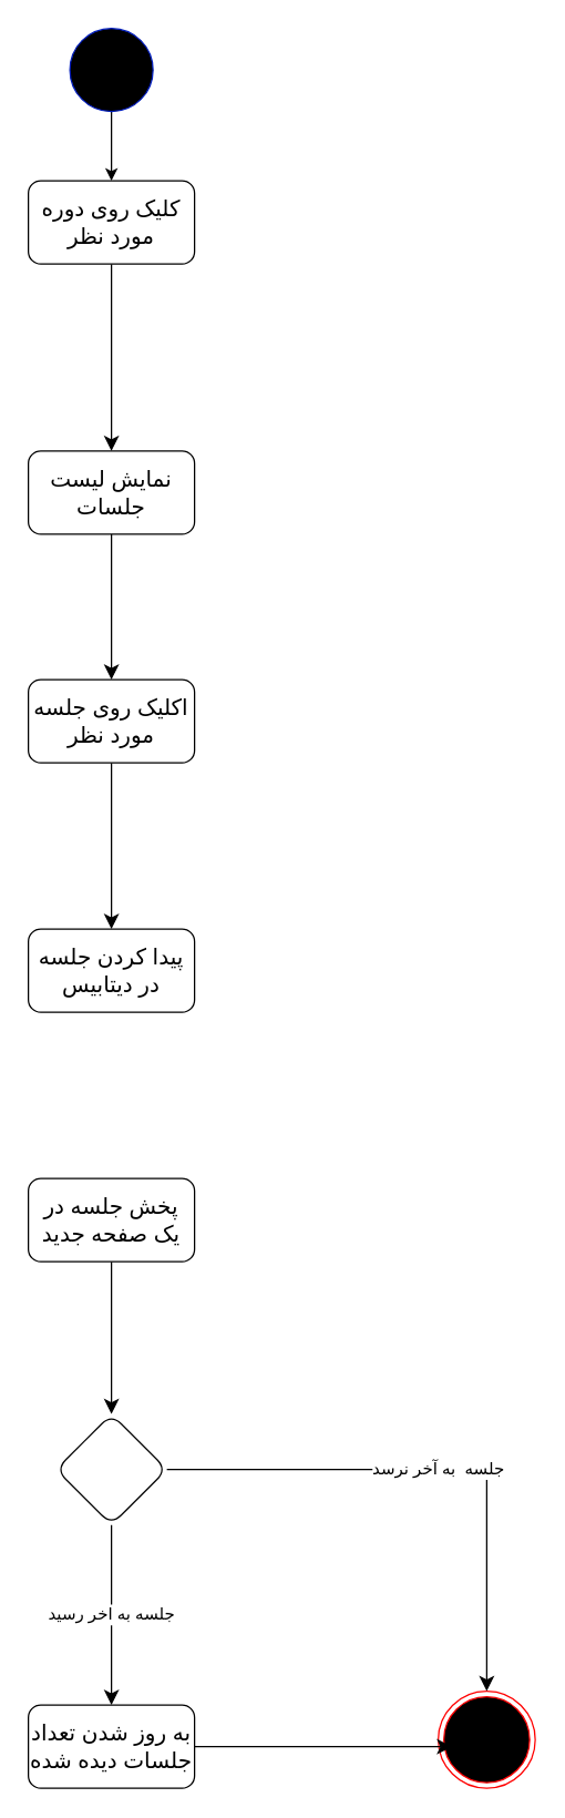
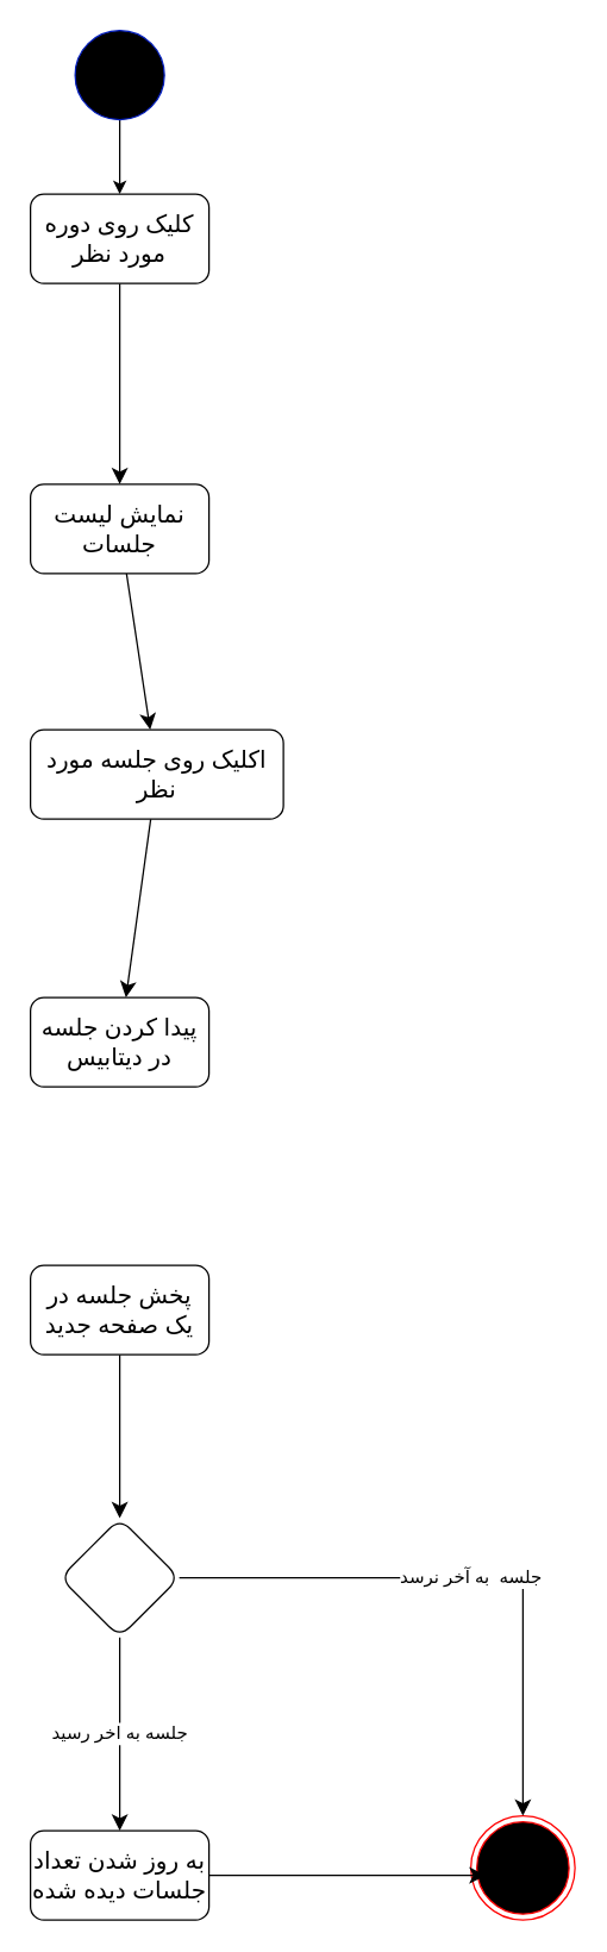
- <mxCell id="10" value="اکلیک روی جلسه مورد نظر" style="whiteSpace=wrap;html=1;fontSize=16;rounded=1;" vertex="1" parent="1"><mxGeometry x="20" y="490" width="120" height="60" as="geometry" /></mxCell>
+ <mxCell id="10" value="اکلیک روی جلسه مورد نظر" style="whiteSpace=wrap;html=1;fontSize=16;rounded=1;" vertex="1" parent="1"><mxGeometry x="20" y="490" width="170" height="60" as="geometry" /></mxCell>
